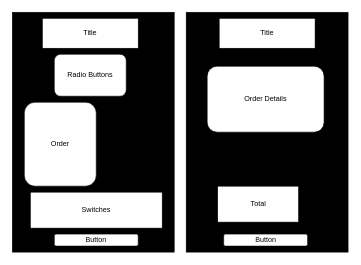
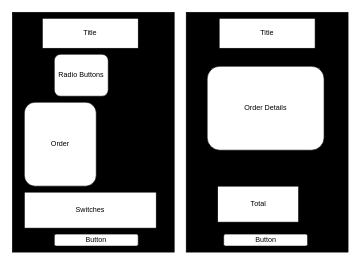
- <mxCell id="5" value="Radio Buttons" style="rounded=1;whiteSpace=wrap;html=1;" vertex="1" parent="1"><mxGeometry x="90" y="90" width="120" height="70" as="geometry" /></mxCell>
+ <mxCell id="5" value="Radio Buttons" style="rounded=1;whiteSpace=wrap;html=1;" vertex="1" parent="1"><mxGeometry x="90" y="90" width="90" height="70" as="geometry" /></mxCell>
- <mxCell id="10" value="Order Details" style="rounded=1;whiteSpace=wrap;html=1;" vertex="1" parent="1"><mxGeometry x="345" y="110" width="195" height="110" as="geometry" /></mxCell>
+ <mxCell id="10" value="Order Details" style="rounded=1;whiteSpace=wrap;html=1;" vertex="1" parent="1"><mxGeometry x="345" y="110" width="195" height="140" as="geometry" /></mxCell>
- <mxCell id="8" value="Switches" style="rounded=0;whiteSpace=wrap;html=1;" vertex="1" parent="1"><mxGeometry x="50" y="320" width="220" height="60" as="geometry" /></mxCell>
+ <mxCell id="8" value="Switches" style="rounded=0;whiteSpace=wrap;html=1;" vertex="1" parent="1"><mxGeometry x="40" y="320" width="220" height="60" as="geometry" /></mxCell>
